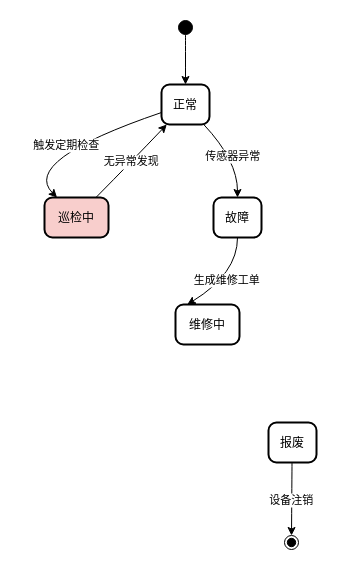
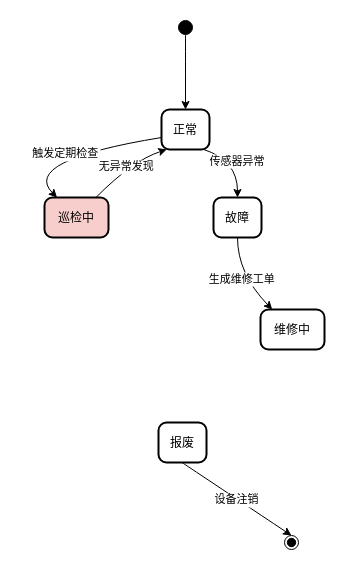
- <mxCell id="3" value="正常" style="rounded=1;arcSize=20;strokeWidth=2" vertex="1" parent="1"><mxGeometry x="161" y="84" width="48" height="40" as="geometry" /></mxCell>
+ <mxCell id="3" value="正常" style="rounded=1;arcSize=20;strokeWidth=2" vertex="1" parent="1"><mxGeometry x="161" y="109" width="48" height="40" as="geometry" /></mxCell>
- <mxCell id="6" value="维修中" style="rounded=1;arcSize=20;strokeWidth=2" vertex="1" parent="1"><mxGeometry x="175" y="304" width="64" height="40" as="geometry" /></mxCell>
+ <mxCell id="6" value="维修中" style="rounded=1;arcSize=20;strokeWidth=2" vertex="1" parent="1"><mxGeometry x="260" y="309" width="64" height="40" as="geometry" /></mxCell>
- <mxCell id="7" value="报废" style="rounded=1;arcSize=20;strokeWidth=2" vertex="1" parent="1"><mxGeometry x="268" y="422" width="48" height="40" as="geometry" /></mxCell>
+ <mxCell id="7" value="报废" style="rounded=1;arcSize=20;strokeWidth=2" vertex="1" parent="1"><mxGeometry x="158" y="422" width="48" height="40" as="geometry" /></mxCell>
